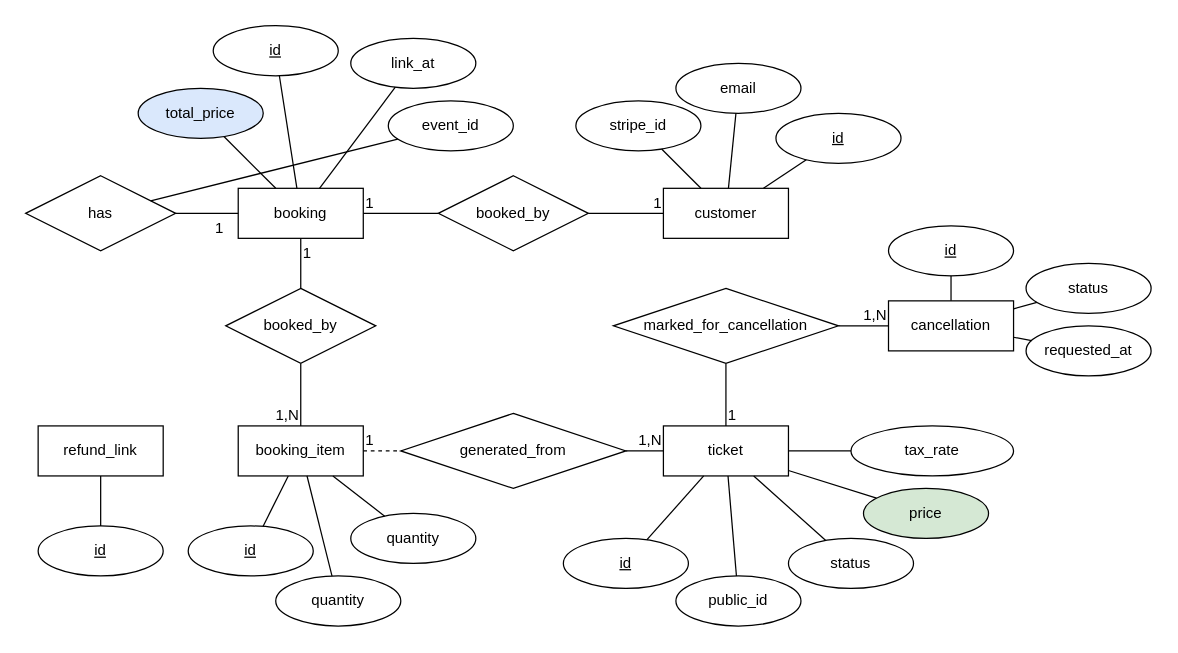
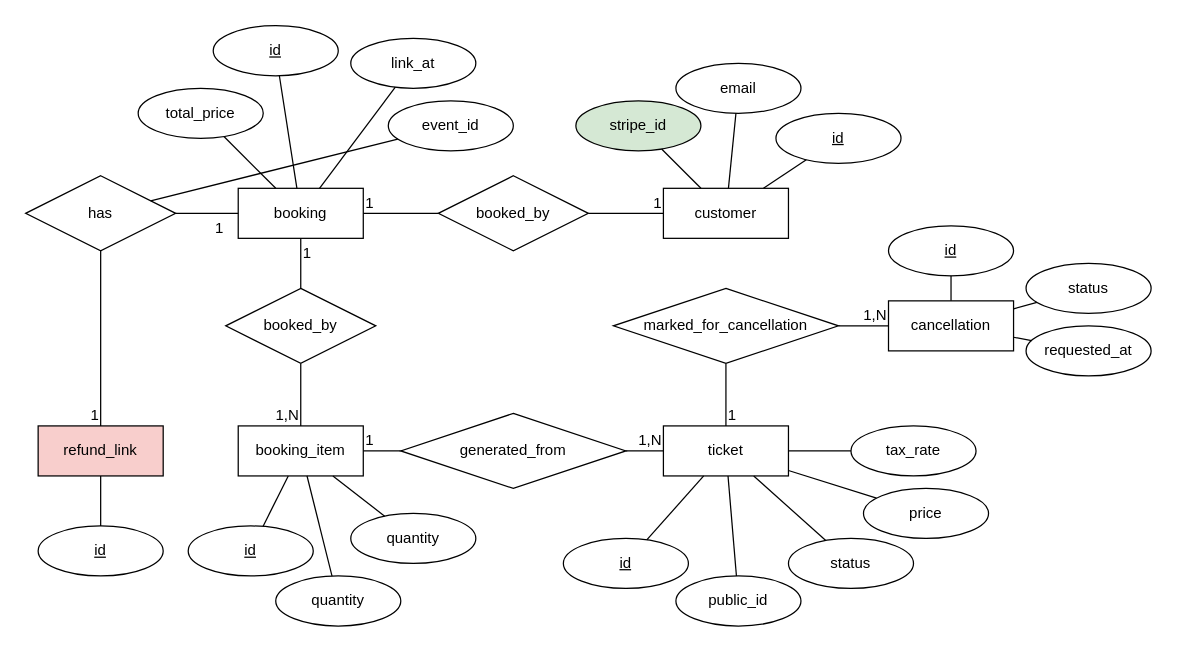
- <mxCell id="41" value="total_price" style="ellipse;whiteSpace=wrap;html=1;align=center;fillColor=#dae8fc;" vertex="1" parent="1"><mxGeometry x="110" y="70" width="100" height="40" as="geometry" /></mxCell>
+ <mxCell id="41" value="total_price" style="ellipse;whiteSpace=wrap;html=1;align=center;" vertex="1" parent="1"><mxGeometry x="110" y="70" width="100" height="40" as="geometry" /></mxCell>
- <mxCell id="50" value="stripe_id" style="ellipse;whiteSpace=wrap;html=1;align=center;" vertex="1" parent="1"><mxGeometry x="460" y="80" width="100" height="40" as="geometry" /></mxCell>
+ <mxCell id="50" value="stripe_id" style="ellipse;whiteSpace=wrap;html=1;align=center;fillColor=#d5e8d4;" vertex="1" parent="1"><mxGeometry x="460" y="80" width="100" height="40" as="geometry" /></mxCell>
+ <mxCell id="17" value="" style="endArrow=none;html=1;rounded=0;" edge="1" parent="1" source="21" target="6"><mxGeometry relative="1" as="geometry"><mxPoint x="310" y="450" as="sourcePoint" /><mxPoint x="470" y="450" as="targetPoint" /></mxGeometry></mxCell>
+ <mxCell id="18" value="1" style="resizable=0;html=1;whiteSpace=wrap;align=right;verticalAlign=bottom;" connectable="0" vertex="1" parent="17"><mxGeometry x="1" relative="1" as="geometry" /></mxCell>
- <mxCell id="6" value="refund_link" style="whiteSpace=wrap;html=1;align=center;" vertex="1" parent="1"><mxGeometry x="30" y="340" width="100" height="40" as="geometry" /></mxCell>
+ <mxCell id="6" value="refund_link" style="whiteSpace=wrap;html=1;align=center;fillColor=#f8cecc;" vertex="1" parent="1"><mxGeometry x="30" y="340" width="100" height="40" as="geometry" /></mxCell>
- <mxCell id="46" value="" style="endArrow=none;html=1;rounded=0;dashed=1;" edge="1" parent="1" source="4" target="48"><mxGeometry relative="1" as="geometry"><mxPoint x="290" y="360" as="sourcePoint" /><mxPoint x="530" y="360" as="targetPoint" /></mxGeometry></mxCell>
+ <mxCell id="46" value="" style="endArrow=none;html=1;rounded=0;" edge="1" parent="1" source="4" target="48"><mxGeometry relative="1" as="geometry"><mxPoint x="290" y="360" as="sourcePoint" /><mxPoint x="530" y="360" as="targetPoint" /></mxGeometry></mxCell>
- <mxCell id="63" value="tax_rate" style="ellipse;whiteSpace=wrap;html=1;align=center;" vertex="1" parent="1"><mxGeometry x="680" y="340" width="130" height="40" as="geometry" /></mxCell>
+ <mxCell id="63" value="tax_rate" style="ellipse;whiteSpace=wrap;html=1;align=center;" vertex="1" parent="1"><mxGeometry x="680" y="340" width="100" height="40" as="geometry" /></mxCell>
- <mxCell id="62" value="price" style="ellipse;whiteSpace=wrap;html=1;align=center;fillColor=#d5e8d4;" vertex="1" parent="1"><mxGeometry x="690" y="390" width="100" height="40" as="geometry" /></mxCell>
+ <mxCell id="62" value="price" style="ellipse;whiteSpace=wrap;html=1;align=center;" vertex="1" parent="1"><mxGeometry x="690" y="390" width="100" height="40" as="geometry" /></mxCell>
